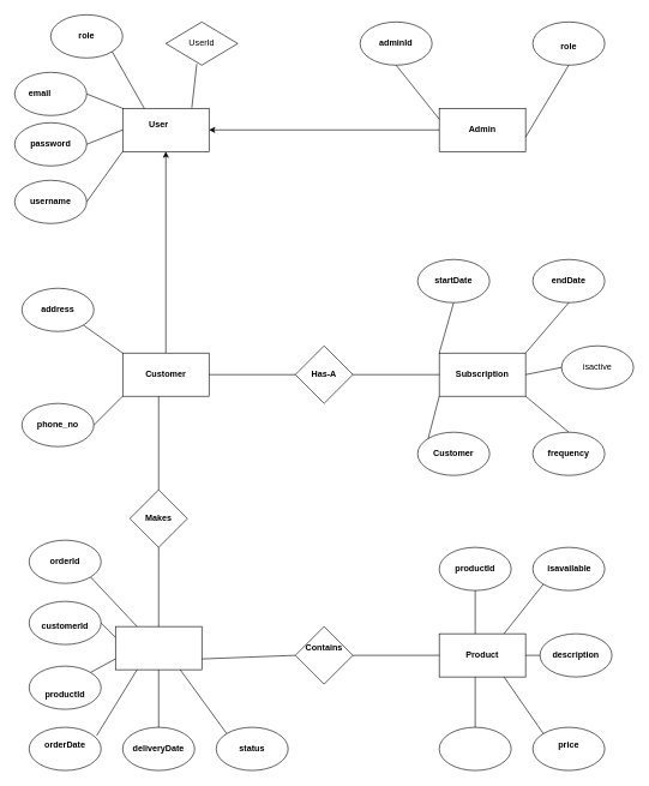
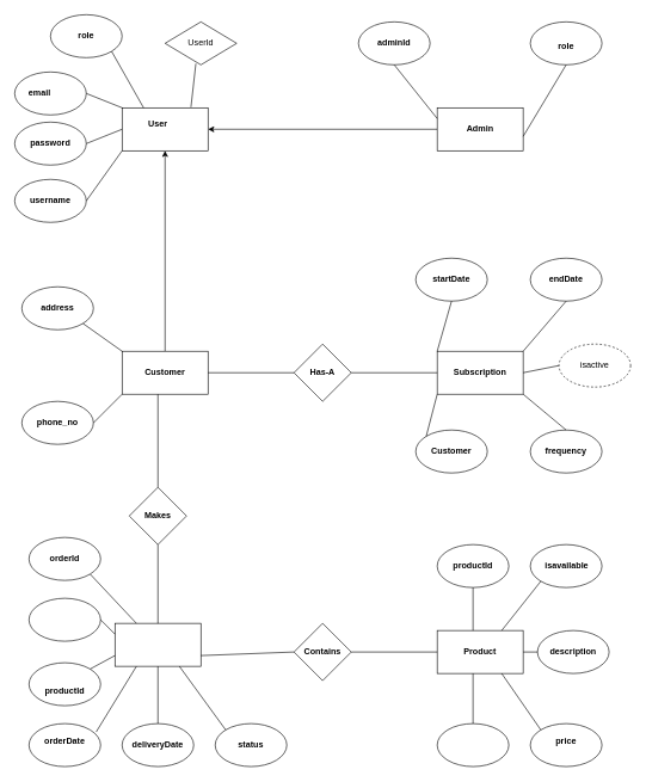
- <mxCell id="97" value="isactive" style="ellipse;whiteSpace=wrap;html=1;" vertex="1" parent="1"><mxGeometry x="780" y="480" width="100" height="60" as="geometry" /></mxCell>
+ <mxCell id="97" value="isactive" style="ellipse;whiteSpace=wrap;html=1;dashed=1;" vertex="1" parent="1"><mxGeometry x="780" y="480" width="100" height="60" as="geometry" /></mxCell>
- <mxCell id="84" value="&lt;b&gt;customerId&lt;/b&gt;" style="text;html=1;align=center;verticalAlign=middle;whiteSpace=wrap;rounded=0;" parent="1" vertex="1"><mxGeometry x="60" y="855" width="60" height="30" as="geometry" /></mxCell>
- <mxCell id="18" value="&lt;b&gt;Contains&lt;/b&gt;" style="text;html=1;align=center;verticalAlign=middle;whiteSpace=wrap;rounded=0;" parent="1" vertex="1"><mxGeometry x="420" y="885" width="60" height="30" as="geometry" /></mxCell>
+ <mxCell id="18" value="&lt;b&gt;Contains&lt;/b&gt;" style="text;html=1;align=center;verticalAlign=middle;whiteSpace=wrap;rounded=0;" parent="1" vertex="1"><mxGeometry x="420" y="895" width="60" height="30" as="geometry" /></mxCell>
